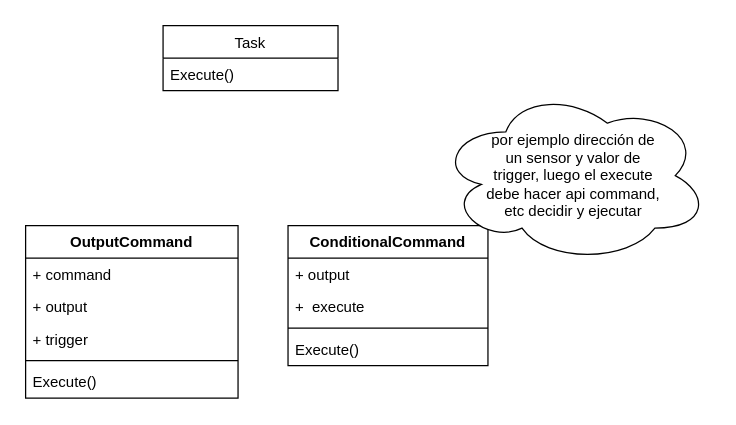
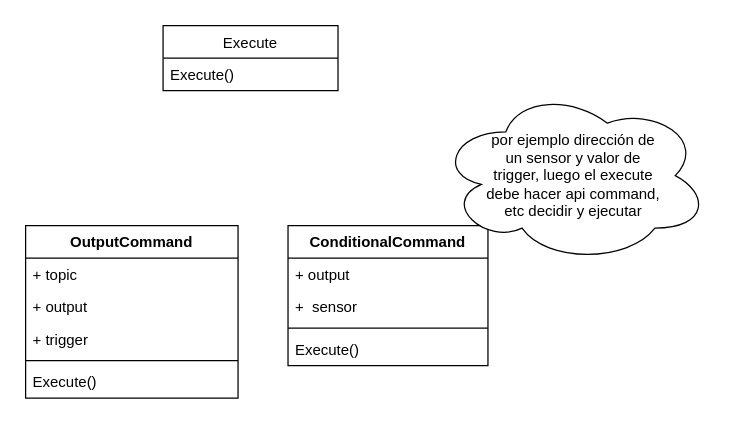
- <mxCell id="2" value="Task" style="swimlane;fontStyle=0;childLayout=stackLayout;horizontal=1;startSize=26;fillColor=none;horizontalStack=0;resizeParent=1;resizeParentMax=0;resizeLast=0;collapsible=1;marginBottom=0;" vertex="1" parent="1"><mxGeometry x="130" y="20" width="140" height="52" as="geometry" /></mxCell>
+ <mxCell id="2" value="Execute" style="swimlane;fontStyle=0;childLayout=stackLayout;horizontal=1;startSize=26;fillColor=none;horizontalStack=0;resizeParent=1;resizeParentMax=0;resizeLast=0;collapsible=1;marginBottom=0;" vertex="1" parent="1"><mxGeometry x="130" y="20" width="140" height="52" as="geometry" /></mxCell>
- <mxCell id="5" value="+ command" style="text;strokeColor=none;fillColor=none;align=left;verticalAlign=top;spacingLeft=4;spacingRight=4;overflow=hidden;rotatable=0;points=[[0,0.5],[1,0.5]];portConstraint=eastwest;" vertex="1" parent="4"><mxGeometry y="26" width="170" height="26" as="geometry" /></mxCell>
+ <mxCell id="5" value="+ topic" style="text;strokeColor=none;fillColor=none;align=left;verticalAlign=top;spacingLeft=4;spacingRight=4;overflow=hidden;rotatable=0;points=[[0,0.5],[1,0.5]];portConstraint=eastwest;" vertex="1" parent="4"><mxGeometry y="26" width="170" height="26" as="geometry" /></mxCell>
- <mxCell id="12" value="+  execute" style="text;strokeColor=none;fillColor=none;align=left;verticalAlign=top;spacingLeft=4;spacingRight=4;overflow=hidden;rotatable=0;points=[[0,0.5],[1,0.5]];portConstraint=eastwest;" vertex="1" parent="10"><mxGeometry y="52" width="160" height="26" as="geometry" /></mxCell>
+ <mxCell id="12" value="+  sensor" style="text;strokeColor=none;fillColor=none;align=left;verticalAlign=top;spacingLeft=4;spacingRight=4;overflow=hidden;rotatable=0;points=[[0,0.5],[1,0.5]];portConstraint=eastwest;" vertex="1" parent="10"><mxGeometry y="52" width="160" height="26" as="geometry" /></mxCell>
